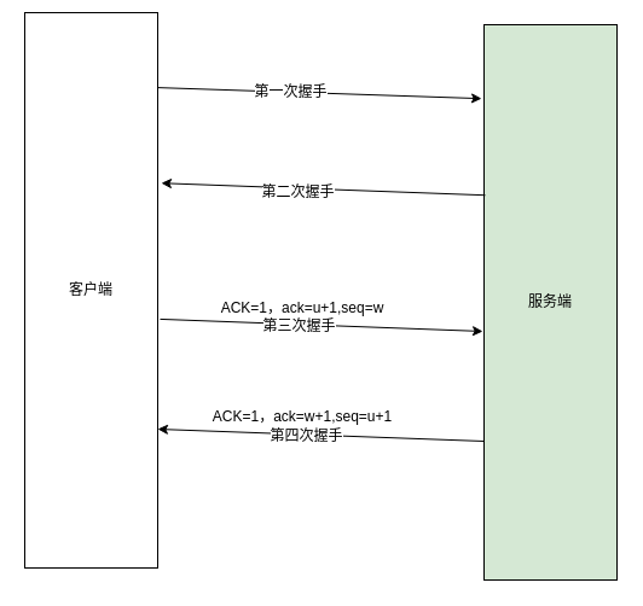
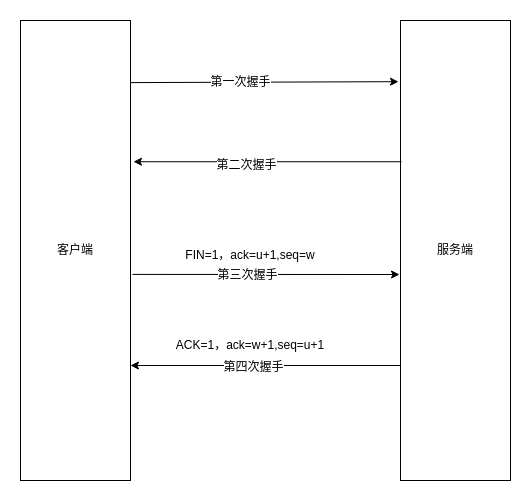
- <mxCell id="2" value="客户端" style="rounded=0;whiteSpace=wrap;html=1;" vertex="1" parent="1"><mxGeometry x="20" y="10" width="110" height="460" as="geometry" /></mxCell>
+ <mxCell id="2" value="客户端" style="rounded=0;whiteSpace=wrap;html=1;" vertex="1" parent="1"><mxGeometry x="20" y="20" width="110" height="460" as="geometry" /></mxCell>
- <mxCell id="3" value="服务端" style="rounded=0;whiteSpace=wrap;html=1;fillColor=#d5e8d4;" vertex="1" parent="1"><mxGeometry x="400" y="20" width="110" height="460" as="geometry" /></mxCell>
+ <mxCell id="3" value="服务端" style="rounded=0;whiteSpace=wrap;html=1;" vertex="1" parent="1"><mxGeometry x="400" y="20" width="110" height="460" as="geometry" /></mxCell>
- <mxCell id="10" value="ACK=1，ack=u+1,seq=w" style="text;html=1;strokeColor=none;fillColor=none;align=center;verticalAlign=middle;whiteSpace=wrap;rounded=0;" vertex="1" parent="1"><mxGeometry x="170" y="250" width="160" height="10" as="geometry" /></mxCell>
+ <mxCell id="10" value="FIN=1，ack=u+1,seq=w" style="text;html=1;strokeColor=none;fillColor=none;align=center;verticalAlign=middle;whiteSpace=wrap;rounded=0;" vertex="1" parent="1"><mxGeometry x="170" y="250" width="160" height="10" as="geometry" /></mxCell>
